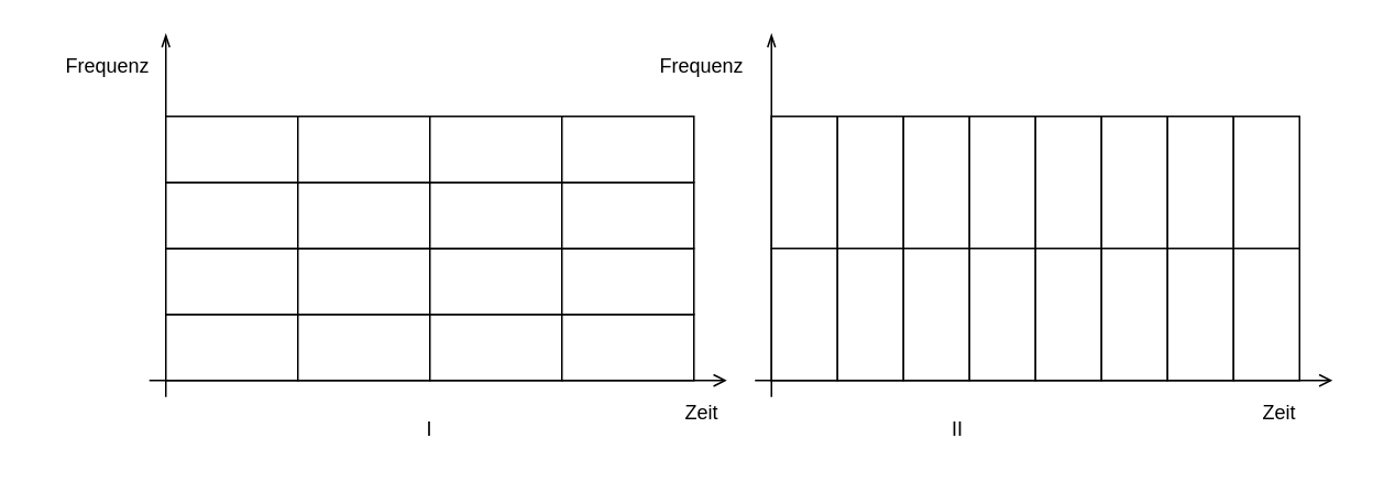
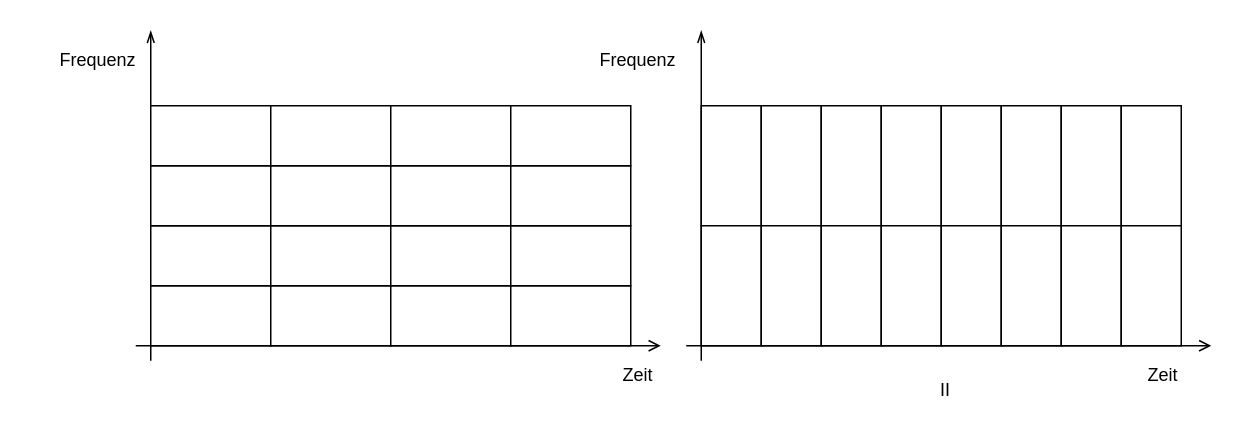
- <mxCell id="42" value="I" style="text;html=1;strokeColor=none;fillColor=none;align=center;verticalAlign=middle;whiteSpace=wrap;rounded=0;" vertex="1" parent="1"><mxGeometry x="240" y="250" width="40" height="20" as="geometry" /></mxCell>
- <mxCell id="43" value="II" style="text;html=1;strokeColor=none;fillColor=none;align=center;verticalAlign=middle;whiteSpace=wrap;rounded=0;" vertex="1" parent="1"><mxGeometry x="560" y="250" width="40" height="20" as="geometry" /></mxCell>
+ <mxCell id="43" value="II" style="text;html=1;strokeColor=none;fillColor=none;align=center;verticalAlign=middle;whiteSpace=wrap;rounded=0;" vertex="1" parent="1"><mxGeometry x="610" y="250" width="40" height="20" as="geometry" /></mxCell>
